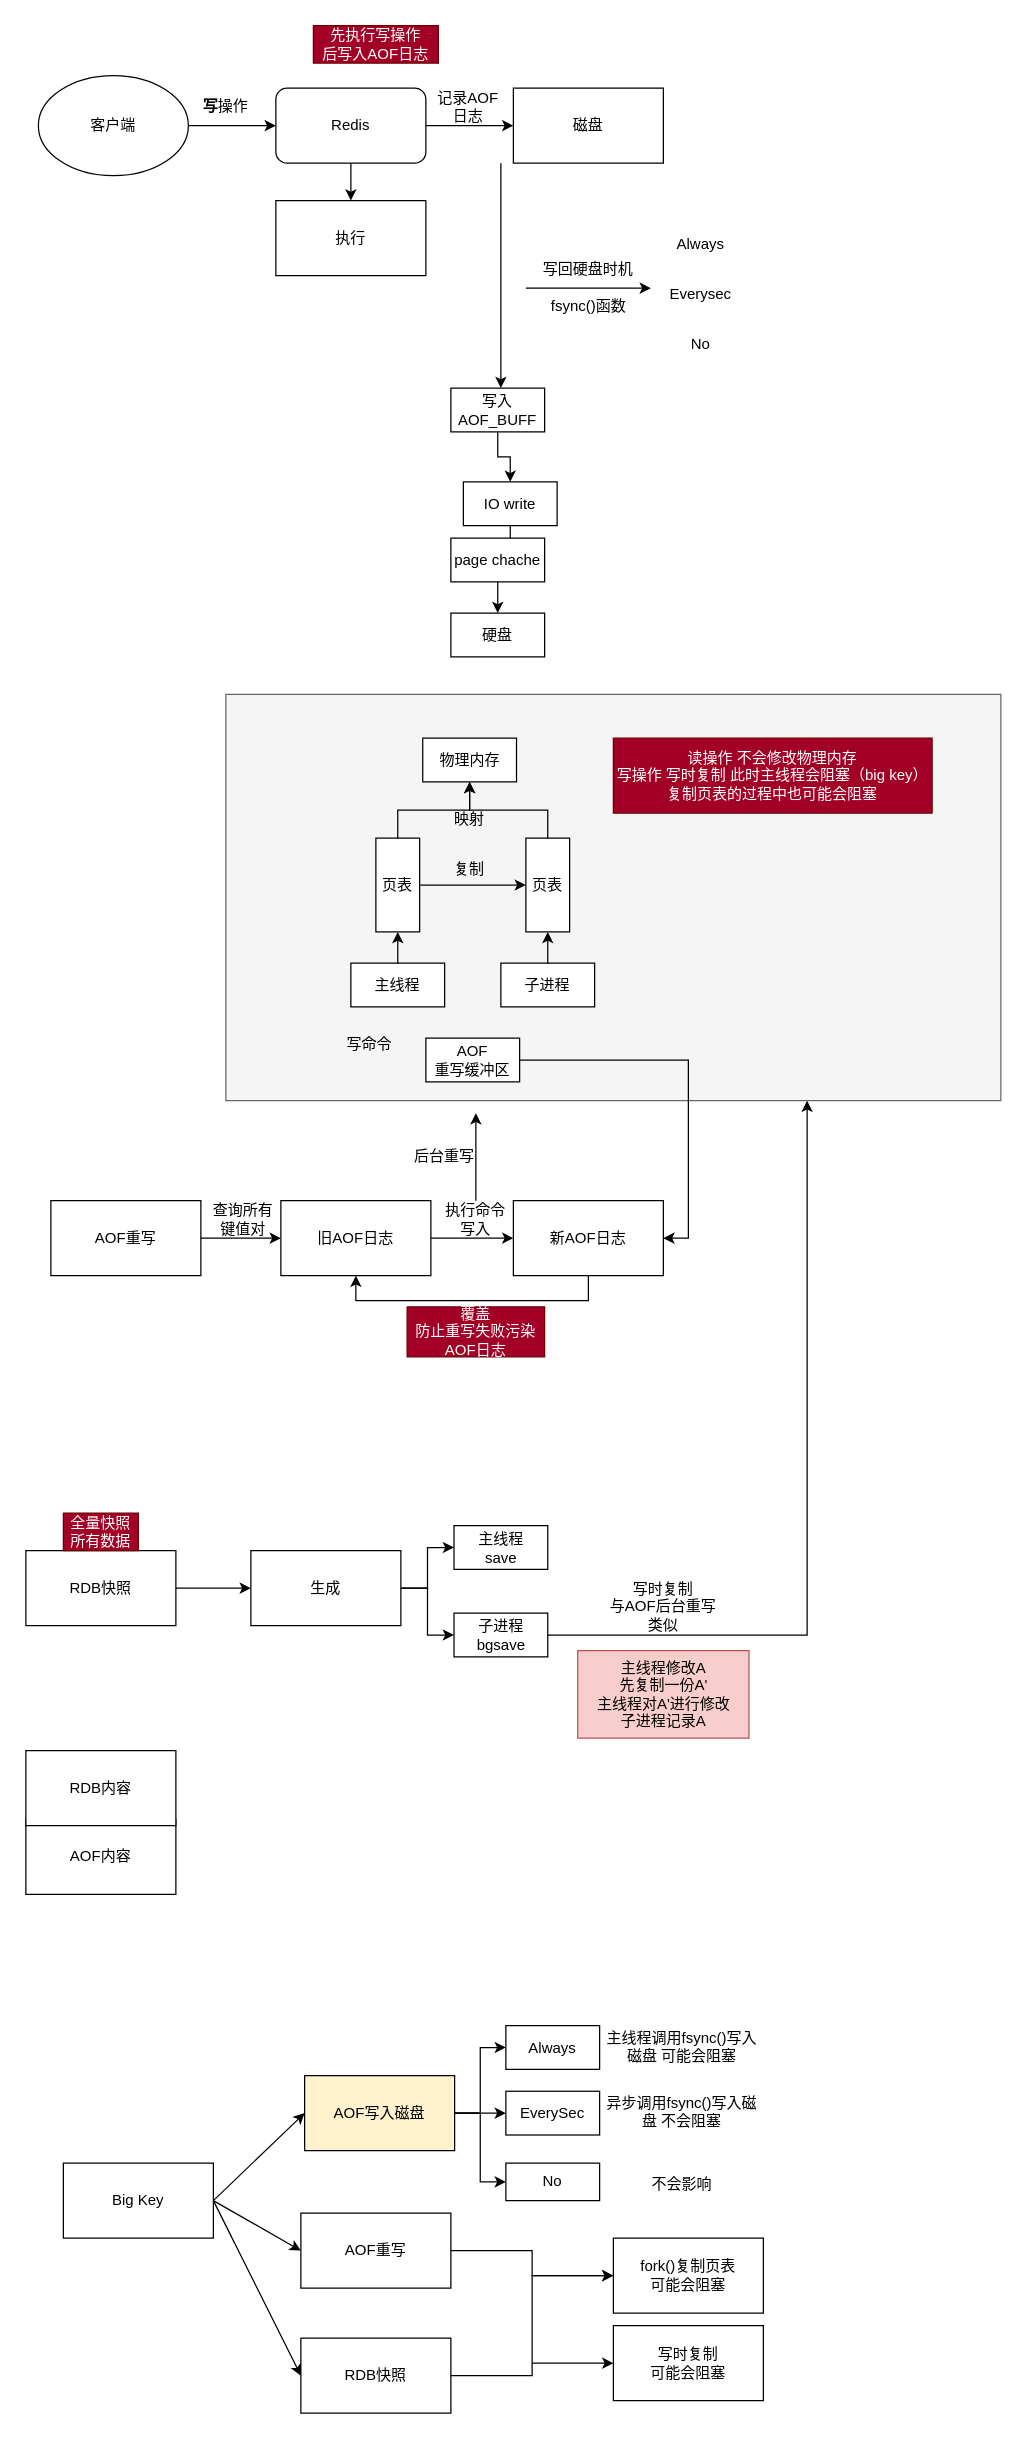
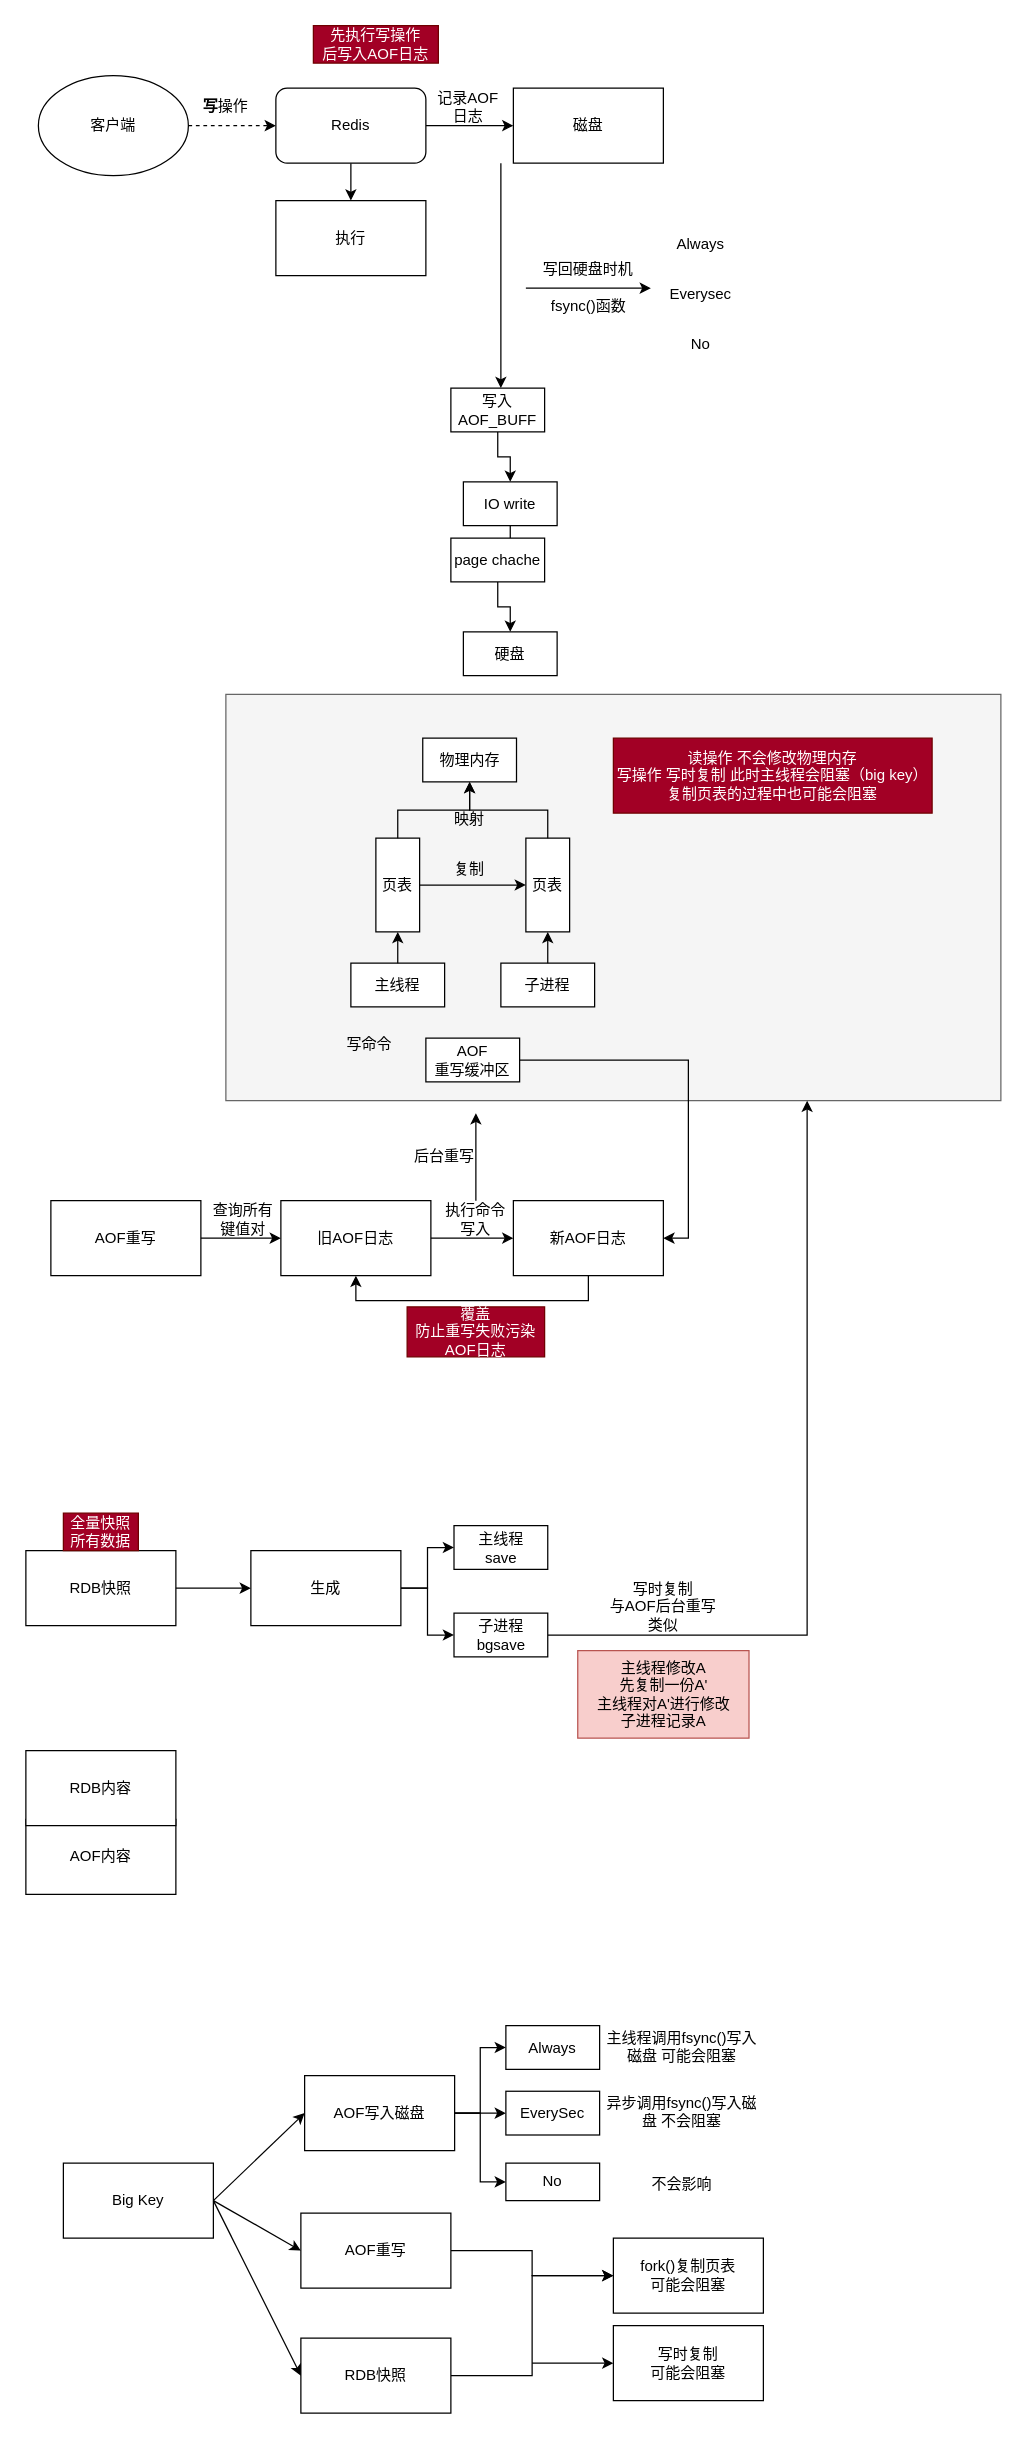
- <mxCell id="3" style="edgeStyle=orthogonalEdgeStyle;rounded=0;orthogonalLoop=1;jettySize=auto;html=1;exitX=1;exitY=0.5;exitDx=0;exitDy=0;entryX=0;entryY=0.5;entryDx=0;entryDy=0;" edge="1" parent="1" source="4" target="7"><mxGeometry relative="1" as="geometry" /></mxCell>
+ <mxCell id="3" style="edgeStyle=orthogonalEdgeStyle;rounded=0;orthogonalLoop=1;jettySize=auto;html=1;exitX=1;exitY=0.5;exitDx=0;exitDy=0;entryX=0;entryY=0.5;entryDx=0;entryDy=0;dashed=1;" edge="1" parent="1" source="4" target="7"><mxGeometry relative="1" as="geometry" /></mxCell>
- <mxCell id="19" value="硬盘" style="rounded=0;whiteSpace=wrap;html=1;" vertex="1" parent="1"><mxGeometry x="360" y="490" width="75" height="35" as="geometry" /></mxCell>
+ <mxCell id="19" value="硬盘" style="rounded=0;whiteSpace=wrap;html=1;" vertex="1" parent="1"><mxGeometry x="370" y="505" width="75" height="35" as="geometry" /></mxCell>
- <mxCell id="78" value="AOF写入磁盘" style="rounded=0;whiteSpace=wrap;html=1;fillColor=#fff2cc;" vertex="1" parent="1"><mxGeometry x="243" y="1660" width="120" height="60" as="geometry" /></mxCell>
+ <mxCell id="78" value="AOF写入磁盘" style="rounded=0;whiteSpace=wrap;html=1;" vertex="1" parent="1"><mxGeometry x="243" y="1660" width="120" height="60" as="geometry" /></mxCell>
